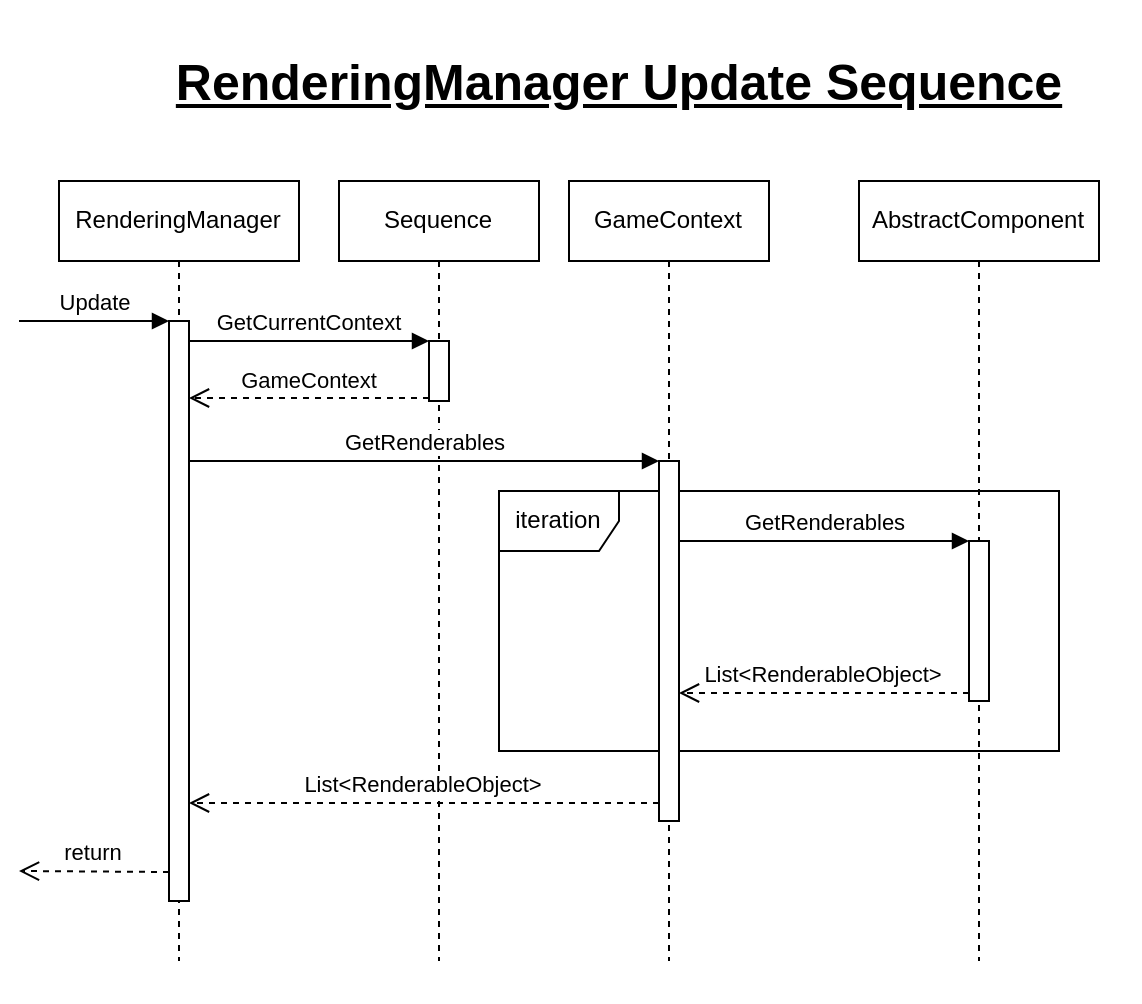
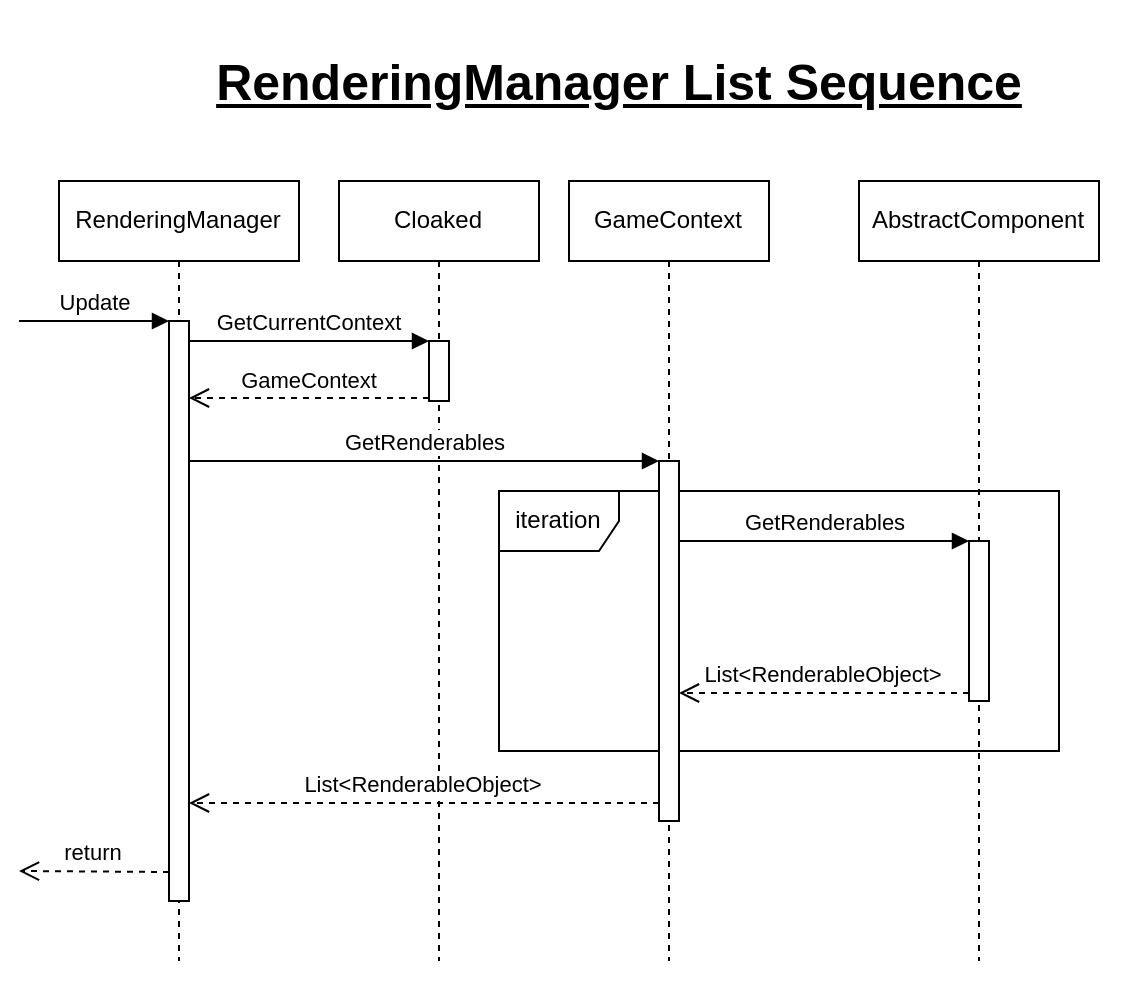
- <mxCell id="19" value="RenderingManager Update Sequence" style="text;html=1;align=center;verticalAlign=middle;resizable=0;points=[];autosize=1;fontSize=25;fontStyle=5" vertex="1" parent="1"><mxGeometry x="70" y="20" width="460" height="40" as="geometry" /></mxCell>
+ <mxCell id="19" value="RenderingManager List Sequence" style="text;html=1;align=center;verticalAlign=middle;resizable=0;points=[];autosize=1;fontSize=25;fontStyle=5" vertex="1" parent="1"><mxGeometry x="70" y="20" width="460" height="40" as="geometry" /></mxCell>
- <mxCell id="8" value="Sequence" style="shape=umlLifeline;perimeter=lifelinePerimeter;whiteSpace=wrap;html=1;container=1;collapsible=0;recursiveResize=0;outlineConnect=0;" vertex="1" parent="1"><mxGeometry x="160" y="90" width="100" height="390" as="geometry" /></mxCell>
+ <mxCell id="8" value="Cloaked" style="shape=umlLifeline;perimeter=lifelinePerimeter;whiteSpace=wrap;html=1;container=1;collapsible=0;recursiveResize=0;outlineConnect=0;" vertex="1" parent="1"><mxGeometry x="160" y="90" width="100" height="390" as="geometry" /></mxCell>
